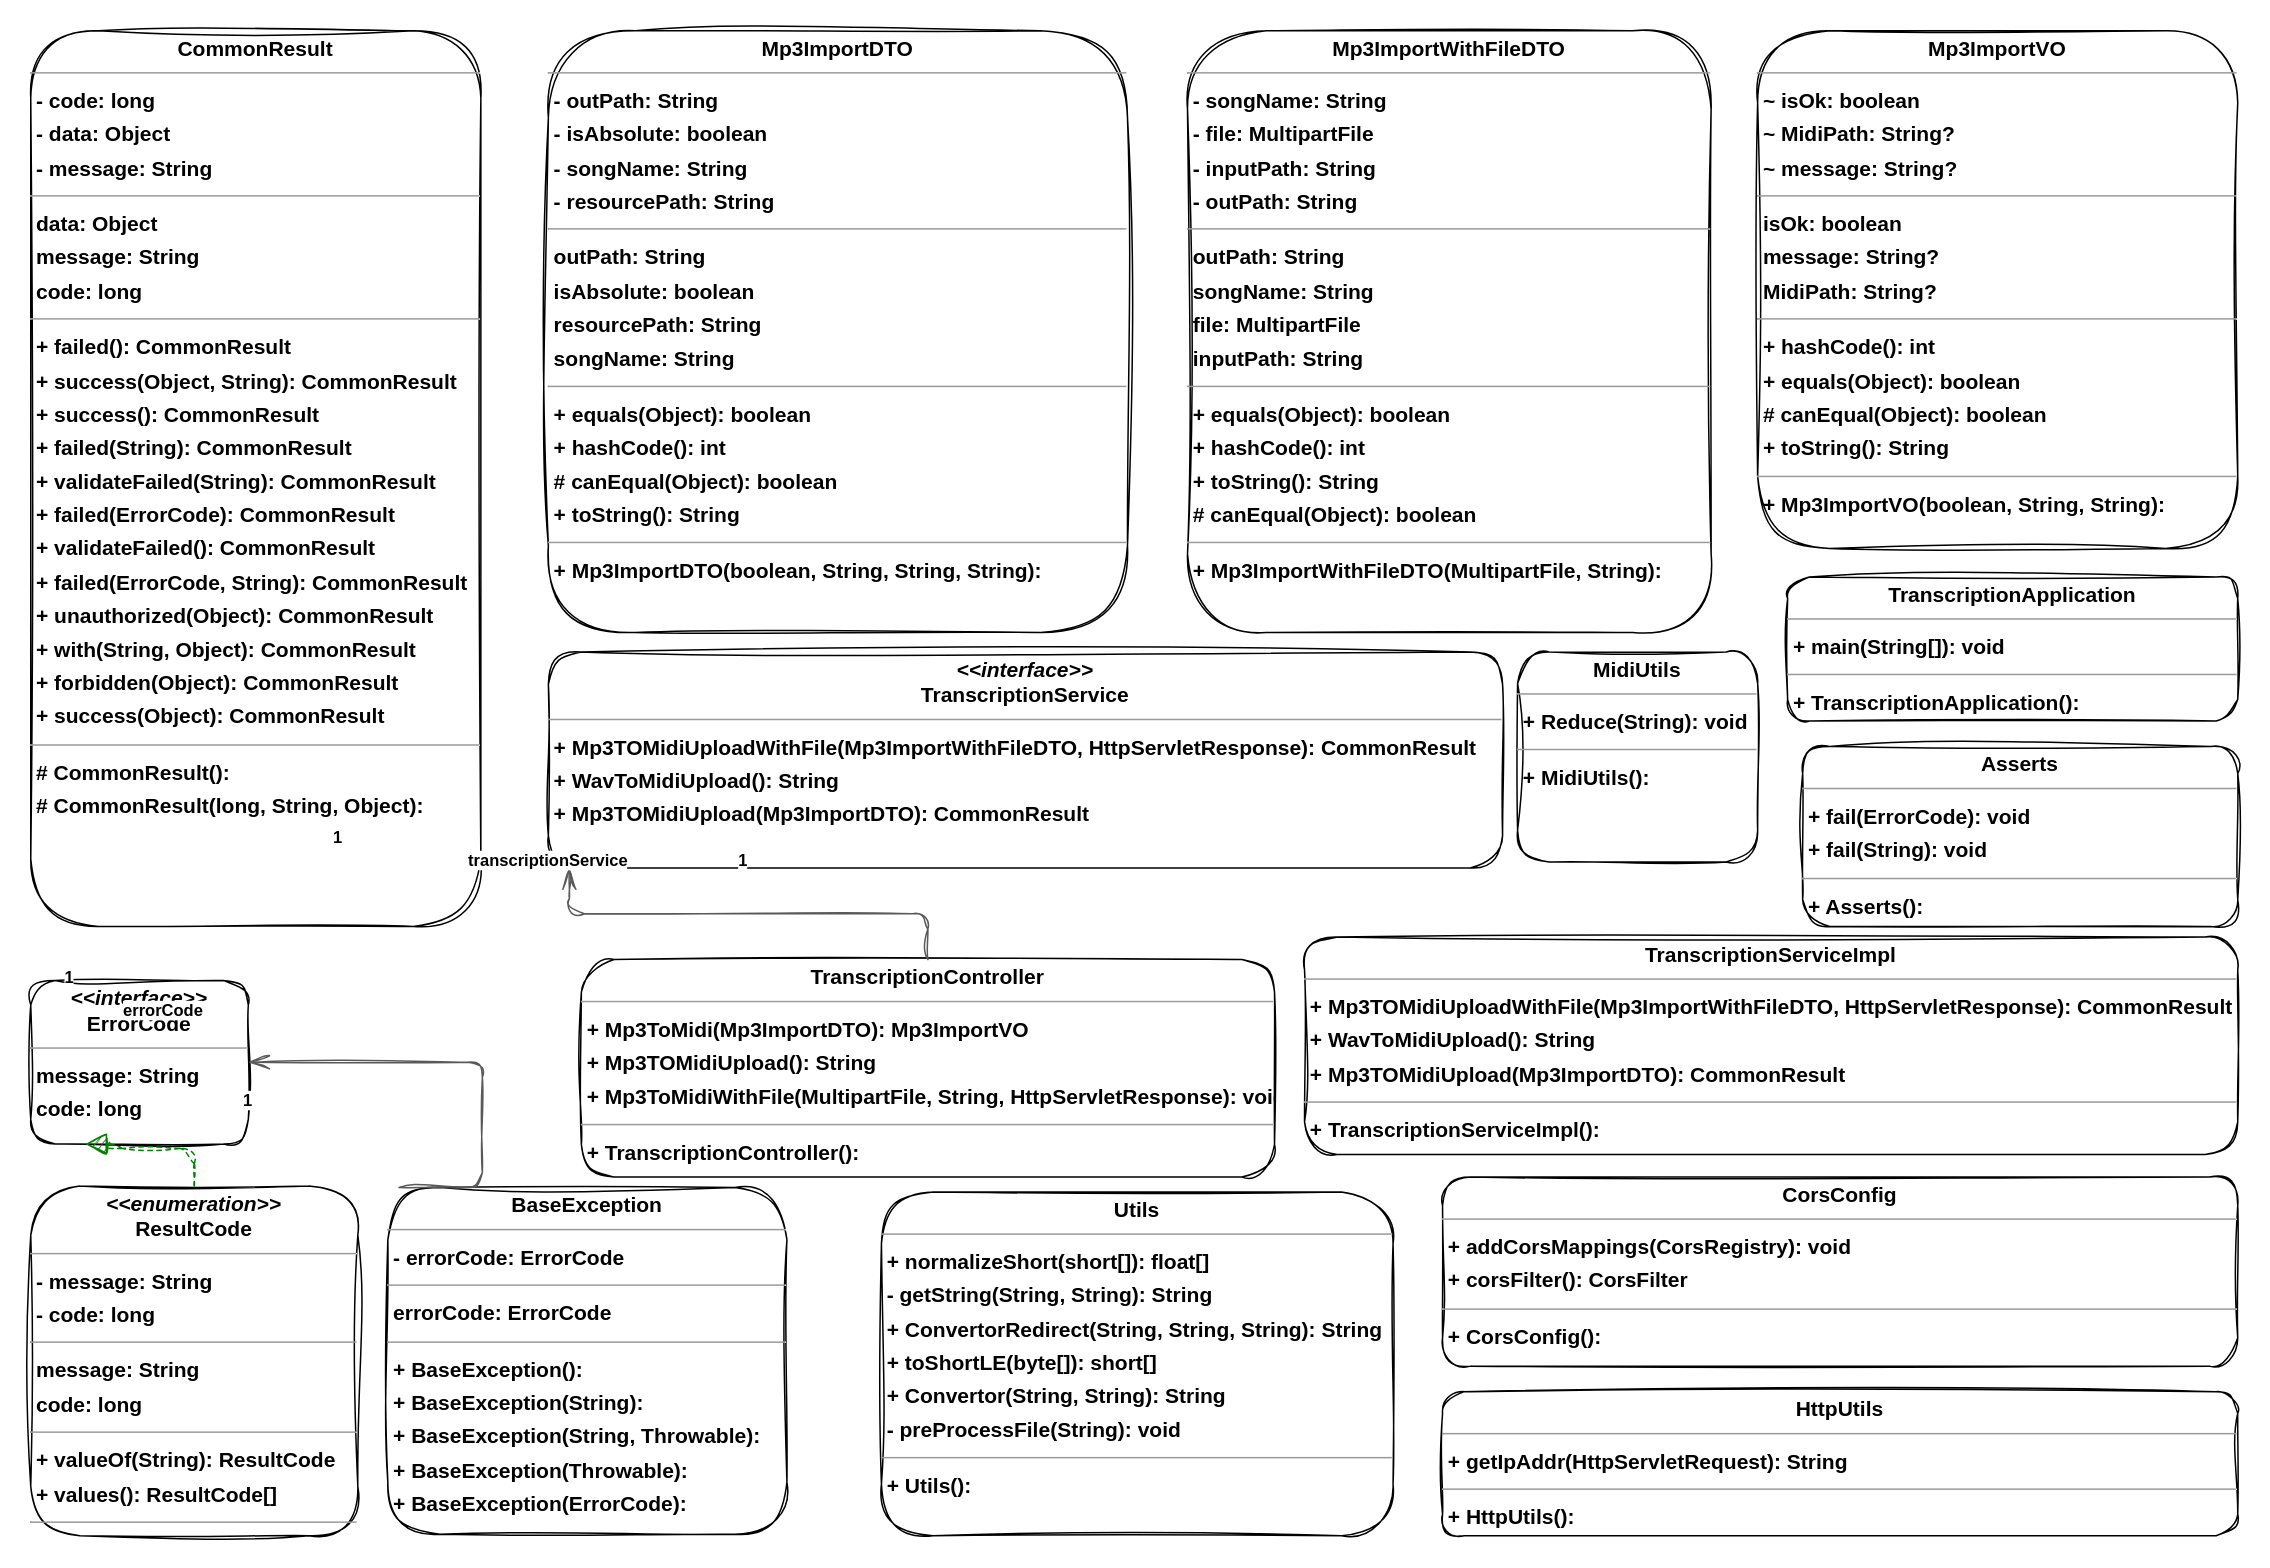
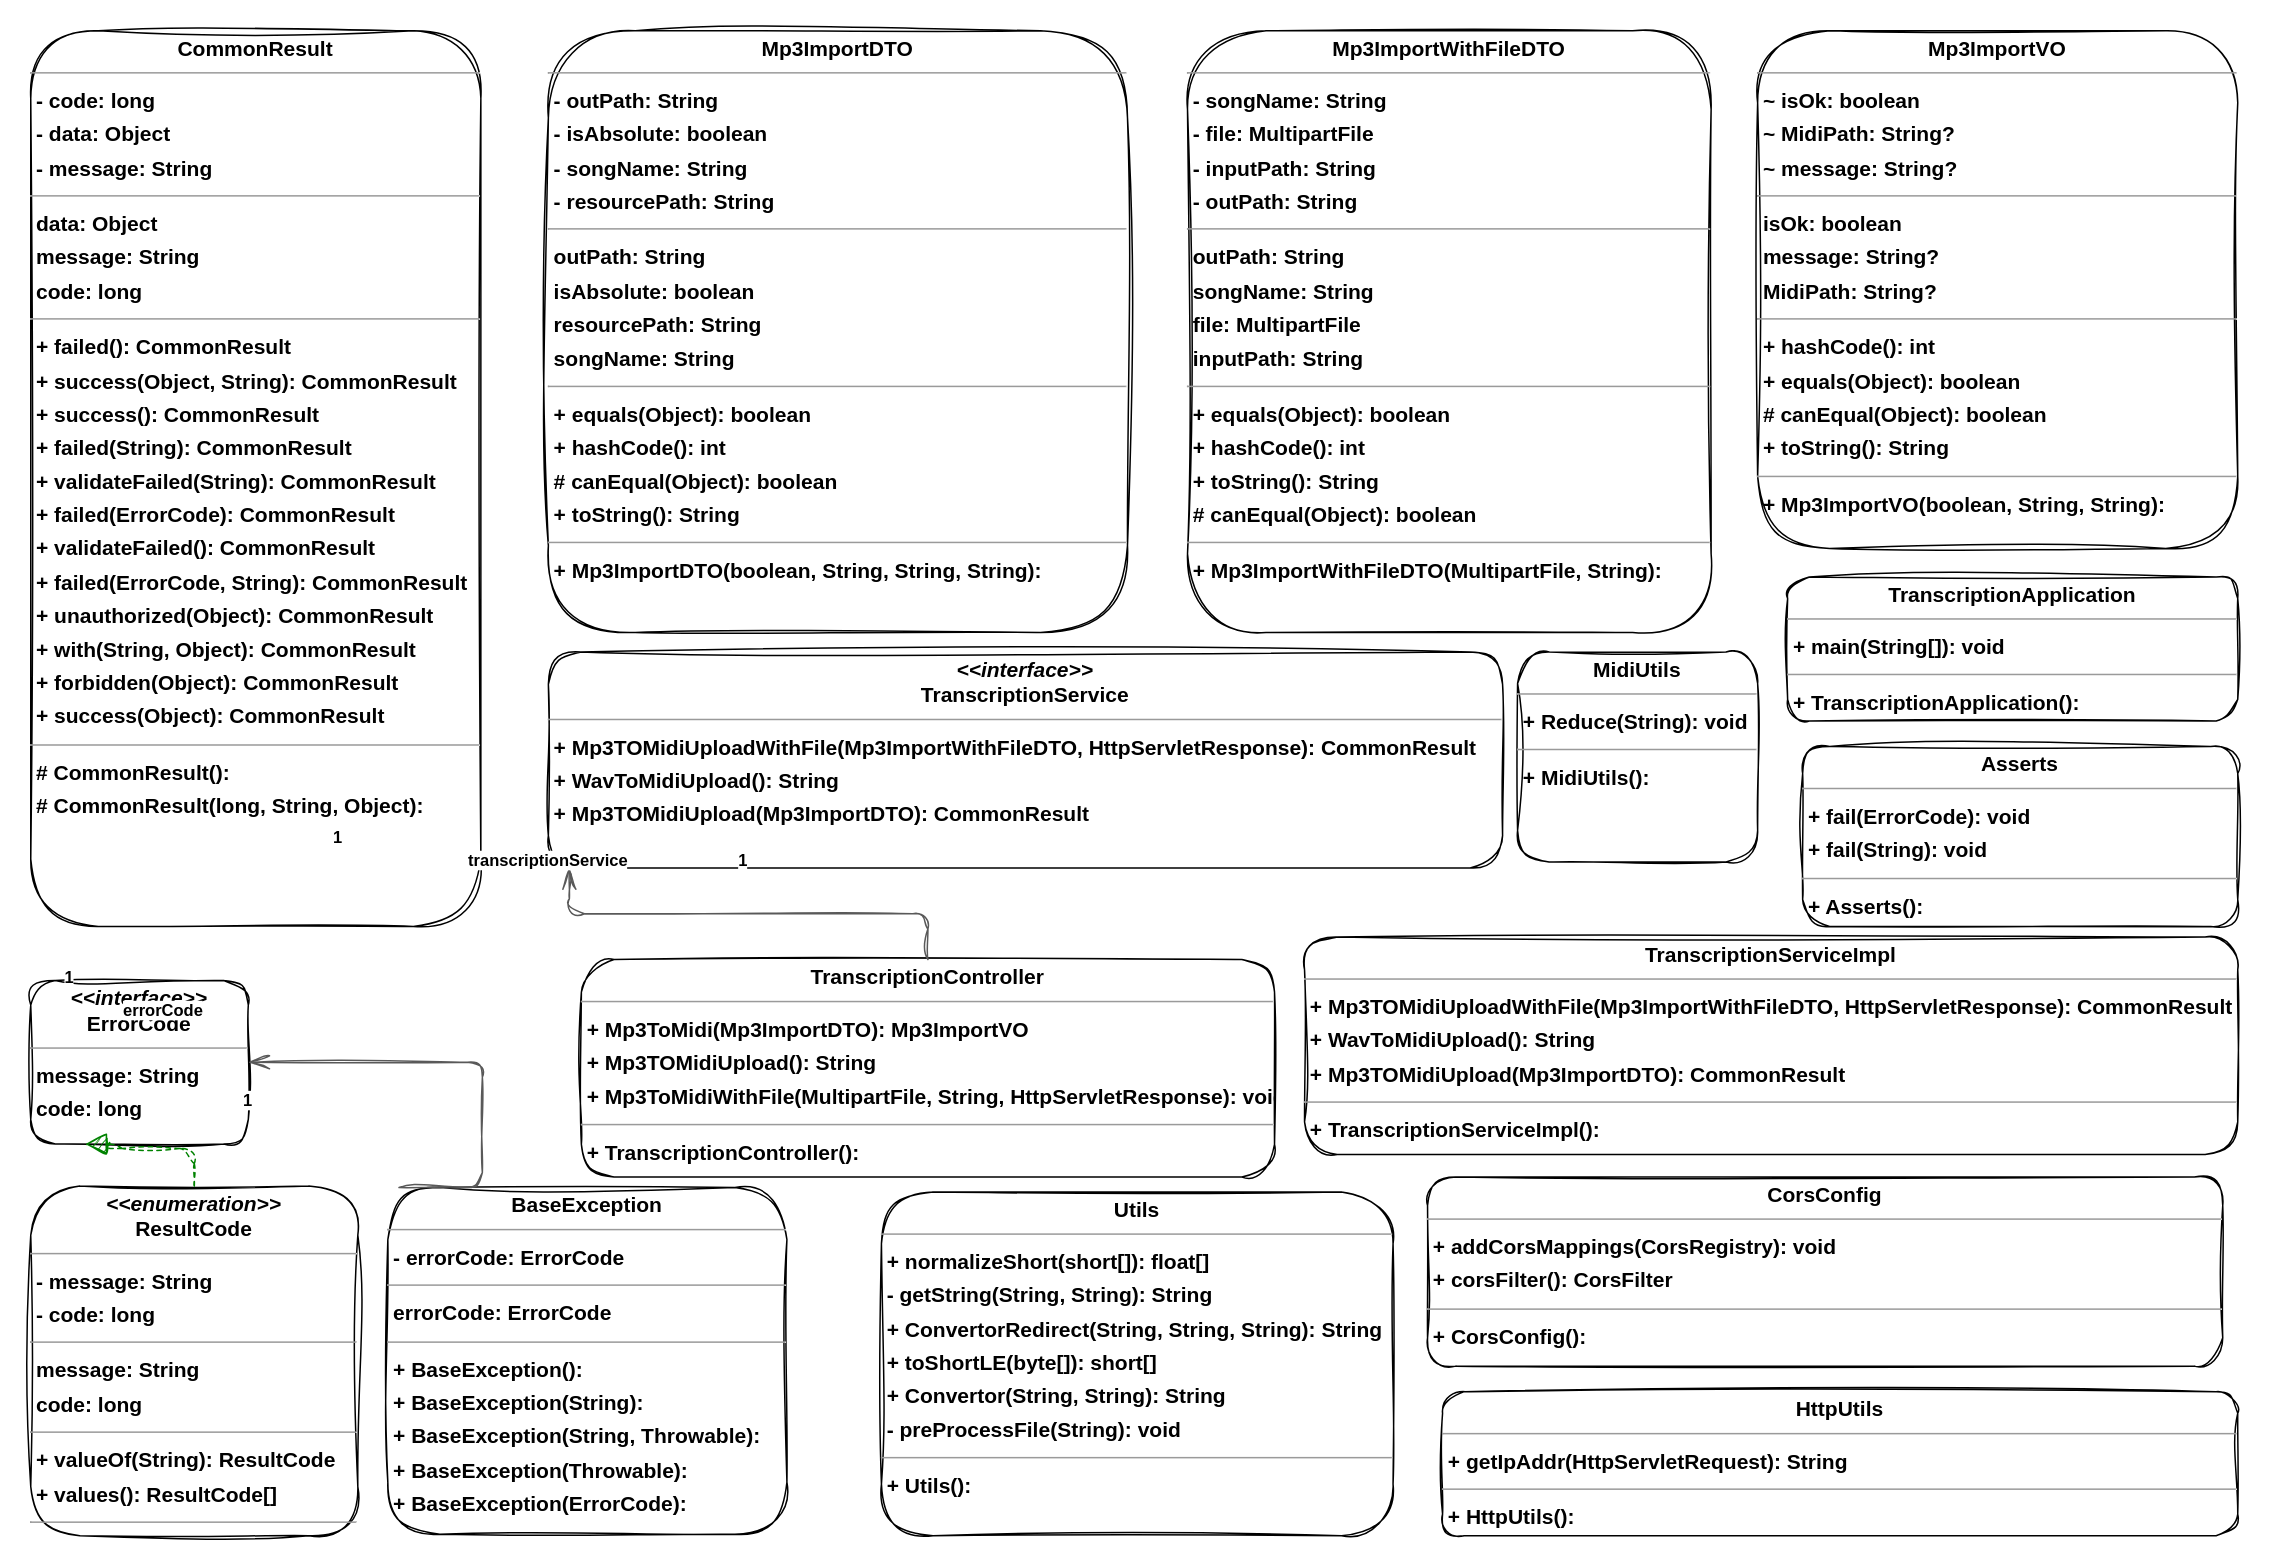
- <mxCell id="5" value="&lt;p style=&quot;margin:0px;margin-top:4px;text-align:center;&quot;&gt;&lt;span&gt;CorsConfig&lt;/span&gt;&lt;/p&gt;&lt;hr size=&quot;1&quot;&gt;&lt;p style=&quot;margin:0 0 0 4px;line-height:1.6;&quot;&gt;+ addCorsMappings(CorsRegistry): void&lt;br&gt;+ corsFilter(): CorsFilter&lt;/p&gt;&lt;hr size=&quot;1&quot;&gt;&lt;p style=&quot;margin:0 0 0 4px;line-height:1.6;&quot;&gt;+ CorsConfig(): &lt;/p&gt;" style="verticalAlign=top;align=left;overflow=fill;fontSize=14;fontFamily=Helvetica;html=1;rounded=1;shadow=0;comic=0;labelBackgroundColor=none;strokeWidth=1;fontStyle=1;sketch=1;curveFitting=1;jiggle=2;" parent="1" vertex="1"><mxGeometry x="961" y="784" width="530" height="126" as="geometry" /></mxCell>
+ <mxCell id="5" value="&lt;p style=&quot;margin:0px;margin-top:4px;text-align:center;&quot;&gt;&lt;span&gt;CorsConfig&lt;/span&gt;&lt;/p&gt;&lt;hr size=&quot;1&quot;&gt;&lt;p style=&quot;margin:0 0 0 4px;line-height:1.6;&quot;&gt;+ addCorsMappings(CorsRegistry): void&lt;br&gt;+ corsFilter(): CorsFilter&lt;/p&gt;&lt;hr size=&quot;1&quot;&gt;&lt;p style=&quot;margin:0 0 0 4px;line-height:1.6;&quot;&gt;+ CorsConfig(): &lt;/p&gt;" style="verticalAlign=top;align=left;overflow=fill;fontSize=14;fontFamily=Helvetica;html=1;rounded=1;shadow=0;comic=0;labelBackgroundColor=none;strokeWidth=1;fontStyle=1;sketch=1;curveFitting=1;jiggle=2;" parent="1" vertex="1"><mxGeometry x="951" y="784" width="530" height="126" as="geometry" /></mxCell>
